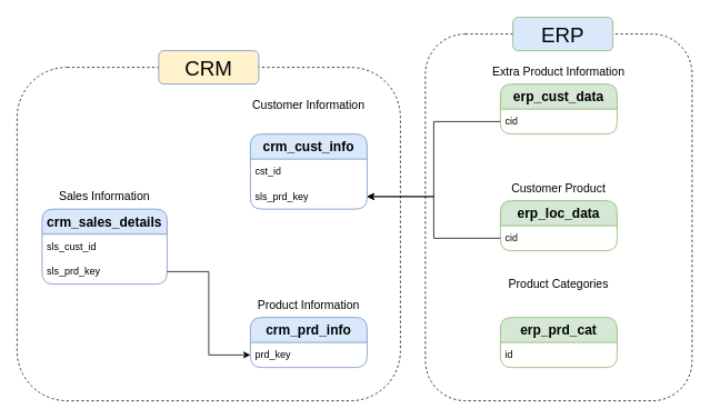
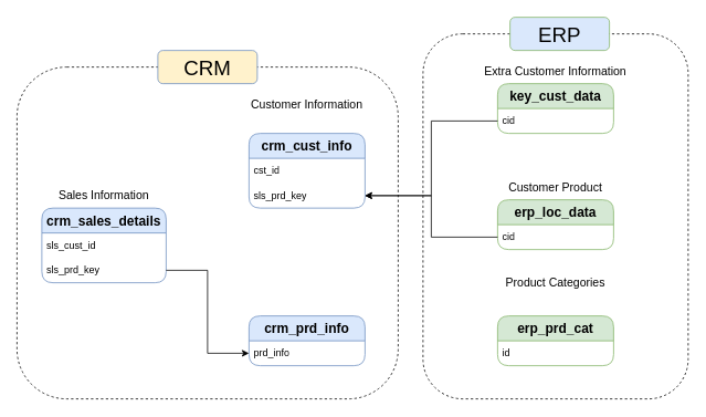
- <mxCell id="20" value="Extra Product Information" style="text;html=1;align=center;verticalAlign=middle;whiteSpace=wrap;rounded=0;fontSize=14;" parent="1" vertex="1"><mxGeometry x="583.13" y="70" width="173.75" height="30" as="geometry" /></mxCell>
+ <mxCell id="20" value="Extra Customer Information" style="text;html=1;align=center;verticalAlign=middle;whiteSpace=wrap;rounded=0;fontSize=14;" parent="1" vertex="1"><mxGeometry x="583.13" y="70" width="173.75" height="30" as="geometry" /></mxCell>
- <mxCell id="11" value="&lt;font style=&quot;font-size: 16px;&quot;&gt;&lt;b&gt;erp_cust_data&lt;/b&gt;&lt;/font&gt;" style="swimlane;fontStyle=0;childLayout=stackLayout;horizontal=1;startSize=30;horizontalStack=0;resizeParent=1;resizeParentMax=0;resizeLast=0;collapsible=1;marginBottom=0;whiteSpace=wrap;html=1;rounded=1;swimlaneLine=1;glass=0;shadow=0;fillColor=#d5e8d4;strokeColor=#82b366;" parent="1" vertex="1"><mxGeometry x="600" y="100" width="140" height="60" as="geometry" /></mxCell>
+ <mxCell id="11" value="&lt;font style=&quot;font-size: 16px;&quot;&gt;&lt;b&gt;key_cust_data&lt;/b&gt;&lt;/font&gt;" style="swimlane;fontStyle=0;childLayout=stackLayout;horizontal=1;startSize=30;horizontalStack=0;resizeParent=1;resizeParentMax=0;resizeLast=0;collapsible=1;marginBottom=0;whiteSpace=wrap;html=1;rounded=1;swimlaneLine=1;glass=0;shadow=0;fillColor=#d5e8d4;strokeColor=#82b366;" parent="1" vertex="1"><mxGeometry x="600" y="100" width="140" height="60" as="geometry" /></mxCell>
- <mxCell id="21" value="Product Information" style="text;html=1;align=center;verticalAlign=middle;whiteSpace=wrap;rounded=0;fontSize=14;" parent="1" vertex="1"><mxGeometry x="306.25" y="350" width="127.5" height="30" as="geometry" /></mxCell>
- <mxCell id="6" value="prd_key" style="text;strokeColor=none;fillColor=none;align=left;verticalAlign=middle;spacingLeft=4;spacingRight=4;overflow=hidden;points=[[0,0.5],[1,0.5]];portConstraint=eastwest;rotatable=0;whiteSpace=wrap;html=1;" parent="5" vertex="1"><mxGeometry y="30" width="140" height="30" as="geometry" /></mxCell>
+ <mxCell id="6" value="prd_info" style="text;strokeColor=none;fillColor=none;align=left;verticalAlign=middle;spacingLeft=4;spacingRight=4;overflow=hidden;points=[[0,0.5],[1,0.5]];portConstraint=eastwest;rotatable=0;whiteSpace=wrap;html=1;" parent="5" vertex="1"><mxGeometry y="30" width="140" height="30" as="geometry" /></mxCell>
